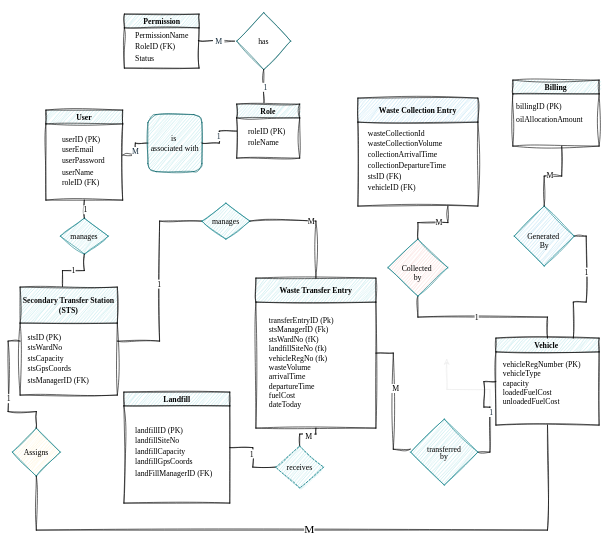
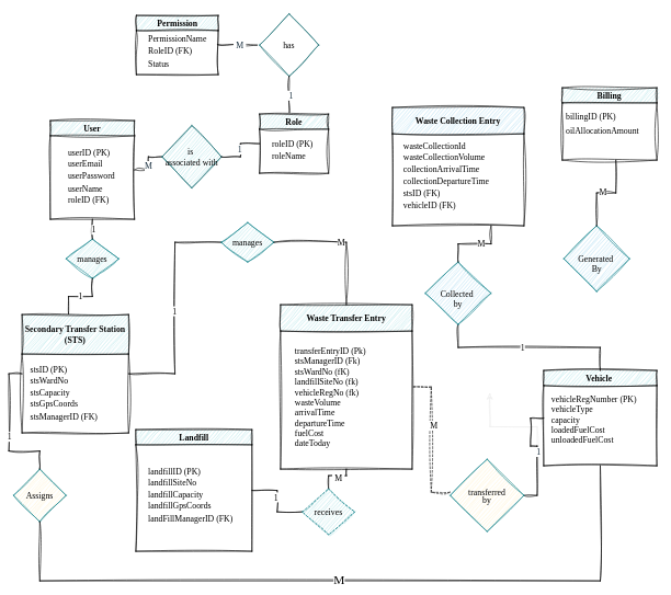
- <mxCell id="14" value="&lt;div style=&quot;font-size: 13px;&quot;&gt;&lt;span style=&quot;background-color: initial; font-size: 13px;&quot;&gt;is&amp;nbsp;&lt;/span&gt;&lt;br style=&quot;font-size: 13px;&quot;&gt;&lt;/div&gt;&lt;div style=&quot;font-size: 13px;&quot;&gt;associated with&lt;/div&gt;" style="whiteSpace=wrap;html=1;labelBackgroundColor=none;fillColor=#B0E3E6;strokeColor=#0B656B;sketch=1;curveFitting=1;jiggle=2;fontFamily=Comic Sans MS;fontSize=13;gradientColor=none;rounded=1;" parent="1" vertex="1"><mxGeometry x="246" y="190.5" width="90" height="95" as="geometry" /></mxCell>
+ <mxCell id="14" value="&lt;div style=&quot;font-size: 13px;&quot;&gt;&lt;span style=&quot;background-color: initial; font-size: 13px;&quot;&gt;is&amp;nbsp;&lt;/span&gt;&lt;br style=&quot;font-size: 13px;&quot;&gt;&lt;/div&gt;&lt;div style=&quot;font-size: 13px;&quot;&gt;associated with&lt;/div&gt;" style="rhombus;whiteSpace=wrap;html=1;labelBackgroundColor=none;fillColor=#B0E3E6;strokeColor=#0B656B;sketch=1;curveFitting=1;jiggle=2;rounded=0;fontFamily=Comic Sans MS;fontSize=13;gradientColor=none;" parent="1" vertex="1"><mxGeometry x="246" y="190.5" width="90" height="95" as="geometry" /></mxCell>
- <mxCell id="25" value="&lt;div style=&quot;font-size: 13px;&quot;&gt;&lt;br style=&quot;font-size: 13px;&quot;&gt;&lt;/div&gt;Collected&amp;nbsp;&lt;div style=&quot;font-size: 13px;&quot;&gt;by&lt;/div&gt;" style="rhombus;whiteSpace=wrap;html=1;labelBackgroundColor=none;fillColor=#f8cecc;strokeColor=#0E8088;sketch=1;curveFitting=1;jiggle=2;rounded=0;fontFamily=Comic Sans MS;fontSize=13;" parent="1" vertex="1"><mxGeometry x="646" y="398" width="100" height="95" as="geometry" /></mxCell>
+ <mxCell id="25" value="&lt;div style=&quot;font-size: 13px;&quot;&gt;&lt;br style=&quot;font-size: 13px;&quot;&gt;&lt;/div&gt;Collected&amp;nbsp;&lt;div style=&quot;font-size: 13px;&quot;&gt;by&lt;/div&gt;" style="rhombus;whiteSpace=wrap;html=1;labelBackgroundColor=none;fillColor=#b1ddf0;strokeColor=#0E8088;sketch=1;curveFitting=1;jiggle=2;rounded=0;fontFamily=Comic Sans MS;fontSize=13;" parent="1" vertex="1"><mxGeometry x="646" y="398" width="100" height="95" as="geometry" /></mxCell>
- <mxCell id="10" style="edgeStyle=orthogonalEdgeStyle;rounded=0;orthogonalLoop=1;jettySize=auto;html=1;exitX=0.75;exitY=0;exitDx=0;exitDy=0;entryX=1;entryY=0.5;entryDx=0;entryDy=0;endArrow=none;endFill=0;sketch=1;curveFitting=1;jiggle=2;fontFamily=Comic Sans MS;fontSize=13;" parent="1" source="12" target="52" edge="1"><mxGeometry relative="1" as="geometry" /></mxCell>
- <mxCell id="11" value="1" style="edgeLabel;html=1;align=center;verticalAlign=middle;resizable=0;points=[];sketch=1;curveFitting=1;jiggle=2;rounded=0;fontFamily=Comic Sans MS;fontSize=13;" parent="10" vertex="1" connectable="0"><mxGeometry x="0.244" relative="1" as="geometry"><mxPoint as="offset" /></mxGeometry></mxCell>
- <mxCell id="64" style="edgeStyle=orthogonalEdgeStyle;rounded=0;orthogonalLoop=1;jettySize=auto;html=1;exitX=-0.006;exitY=0.456;exitDx=0;exitDy=0;endArrow=none;endFill=0;sketch=1;curveFitting=1;jiggle=2;fontFamily=Comic Sans MS;fontSize=13;exitPerimeter=0;entryX=1;entryY=0.5;entryDx=0;entryDy=0;" edge="1" parent="1" source="31" target="8"><mxGeometry relative="1" as="geometry"><mxPoint x="706" y="637.75" as="sourcePoint" /><mxPoint x="733" y="593" as="targetPoint" /></mxGeometry></mxCell>
+ <mxCell id="64" style="edgeStyle=orthogonalEdgeStyle;rounded=0;orthogonalLoop=1;jettySize=auto;html=1;exitX=-0.006;exitY=0.456;exitDx=0;exitDy=0;endArrow=none;endFill=0;sketch=1;curveFitting=1;jiggle=2;fontFamily=Comic Sans MS;fontSize=13;exitPerimeter=0;entryX=1;entryY=0.5;entryDx=0;entryDy=0;dashed=1;" edge="1" parent="1" source="31" target="8"><mxGeometry relative="1" as="geometry"><mxPoint x="706" y="637.75" as="sourcePoint" /><mxPoint x="733" y="593" as="targetPoint" /></mxGeometry></mxCell>
- <mxCell id="31" value="transferred&lt;div style=&quot;line-height: 80%; font-size: 13px;&quot;&gt;by&lt;/div&gt;" style="rhombus;whiteSpace=wrap;html=1;labelBackgroundColor=none;fillColor=#b0e3e6;strokeColor=#0e8088;sketch=1;curveFitting=1;jiggle=2;rounded=0;fontFamily=Comic Sans MS;fontSize=13;" parent="1" vertex="1"><mxGeometry x="684" y="698" width="112" height="110" as="geometry" /></mxCell>
+ <mxCell id="31" value="transferred&lt;div style=&quot;line-height: 80%; font-size: 13px;&quot;&gt;by&lt;/div&gt;" style="rhombus;whiteSpace=wrap;html=1;labelBackgroundColor=none;fillColor=#fff2cc;strokeColor=#0e8088;sketch=1;curveFitting=1;jiggle=2;rounded=0;fontFamily=Comic Sans MS;fontSize=13;" parent="1" vertex="1"><mxGeometry x="684" y="698" width="112" height="110" as="geometry" /></mxCell>
